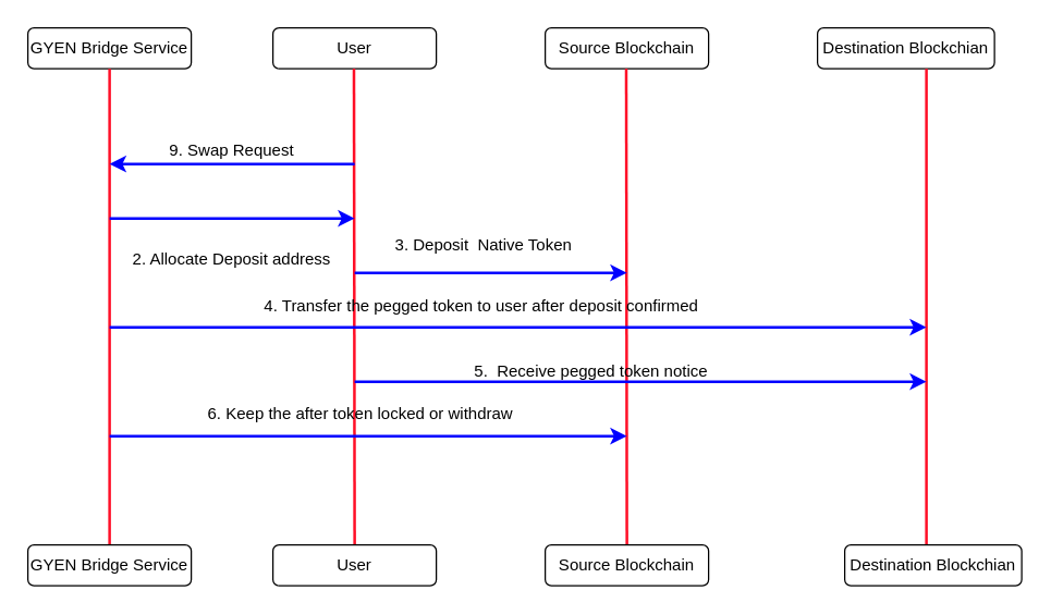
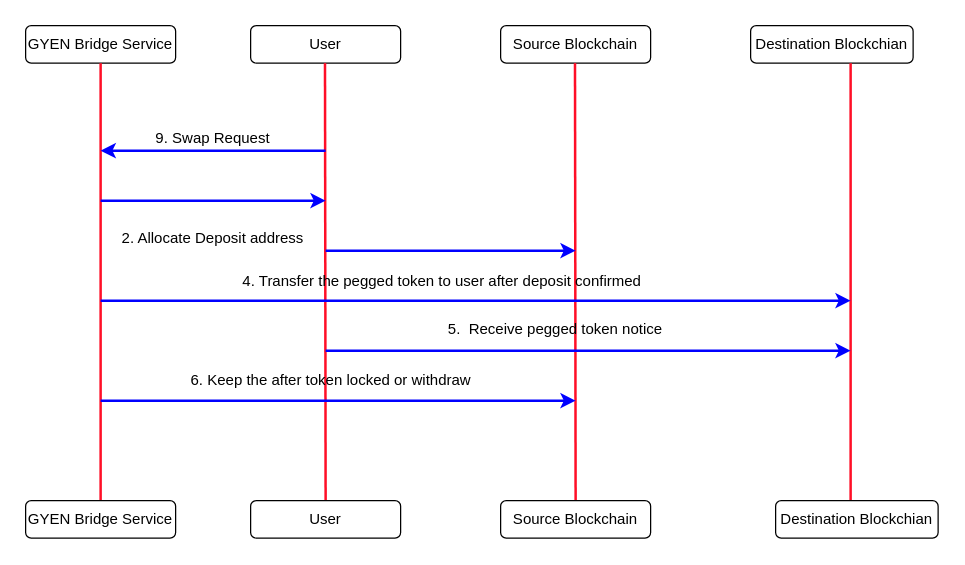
- <mxCell id="15" value="3. Deposit&amp;nbsp; Native Token" style="text;html=1;strokeColor=none;fillColor=none;align=center;verticalAlign=middle;whiteSpace=wrap;rounded=0;" parent="1" vertex="1"><mxGeometry x="280" y="170" width="150" height="20" as="geometry" /></mxCell>
- <mxCell id="19" value="5.&amp;nbsp; Receive pegged token notice" style="text;html=1;strokeColor=none;fillColor=none;align=center;verticalAlign=middle;whiteSpace=wrap;rounded=0;" parent="1" vertex="1"><mxGeometry x="328" y="263" width="212" height="20" as="geometry" /></mxCell>
+ <mxCell id="19" value="5.&amp;nbsp; Receive pegged token notice" style="text;html=1;strokeColor=none;fillColor=none;align=center;verticalAlign=middle;whiteSpace=wrap;rounded=0;" parent="1" vertex="1"><mxGeometry x="338" y="253" width="212" height="20" as="geometry" /></mxCell>
